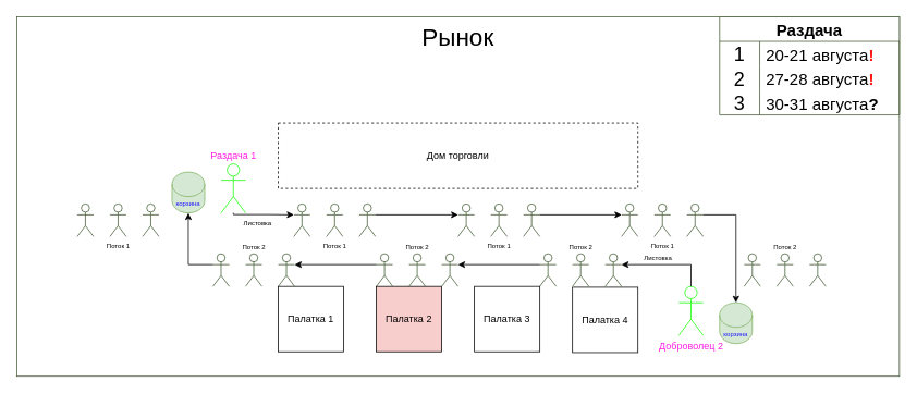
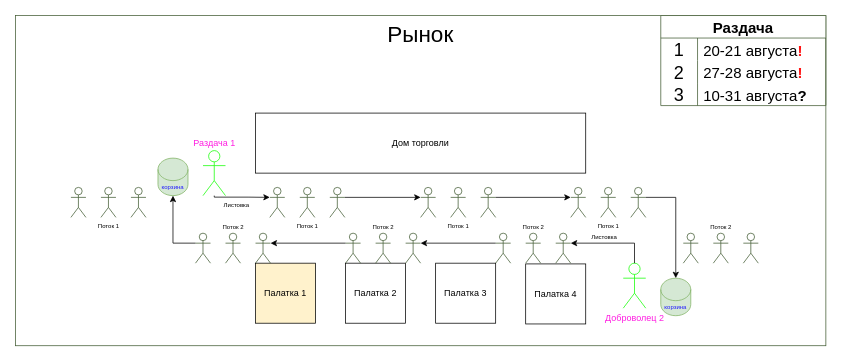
- <mxCell id="64" value="&lt;font style=&quot;font-size: 20px;&quot;&gt;30-31 августа&lt;b&gt;?&lt;/b&gt;&lt;/font&gt;" style="shape=partialRectangle;html=1;whiteSpace=wrap;connectable=0;fillColor=none;top=0;left=0;bottom=0;right=0;align=left;spacingLeft=6;overflow=hidden;fontSize=24;strokeColor=#435C34;verticalAlign=bottom;" vertex="1" parent="62"><mxGeometry x="49" width="171" height="30" as="geometry"><mxRectangle width="171" height="30" as="alternateBounds" /></mxGeometry></mxCell>
+ <mxCell id="64" value="&lt;font style=&quot;font-size: 20px;&quot;&gt;10-31 августа&lt;b&gt;?&lt;/b&gt;&lt;/font&gt;" style="shape=partialRectangle;html=1;whiteSpace=wrap;connectable=0;fillColor=none;top=0;left=0;bottom=0;right=0;align=left;spacingLeft=6;overflow=hidden;fontSize=24;strokeColor=#435C34;verticalAlign=bottom;" vertex="1" parent="62"><mxGeometry x="49" width="171" height="30" as="geometry"><mxRectangle width="171" height="30" as="alternateBounds" /></mxGeometry></mxCell>
- <mxCell id="3" value="Дом торговли" style="rounded=0;whiteSpace=wrap;html=1;dashed=1;" vertex="1" parent="1"><mxGeometry x="340" y="150" width="440" height="80" as="geometry" /></mxCell>
+ <mxCell id="3" value="Дом торговли" style="rounded=0;whiteSpace=wrap;html=1;" vertex="1" parent="1"><mxGeometry x="340" y="150" width="440" height="80" as="geometry" /></mxCell>
- <mxCell id="4" value="Палатка 1" style="rounded=0;whiteSpace=wrap;html=1;" vertex="1" parent="1"><mxGeometry x="340" y="350" width="80" height="80" as="geometry" /></mxCell>
+ <mxCell id="4" value="Палатка 1" style="rounded=0;whiteSpace=wrap;html=1;fillColor=#fff2cc;" vertex="1" parent="1"><mxGeometry x="340" y="350" width="80" height="80" as="geometry" /></mxCell>
- <mxCell id="5" value="Палатка 2" style="rounded=0;whiteSpace=wrap;html=1;fillColor=#f8cecc;" vertex="1" parent="1"><mxGeometry x="460" y="350" width="80" height="80" as="geometry" /></mxCell>
+ <mxCell id="5" value="Палатка 2" style="rounded=0;whiteSpace=wrap;html=1;" vertex="1" parent="1"><mxGeometry x="460" y="350" width="80" height="80" as="geometry" /></mxCell>
